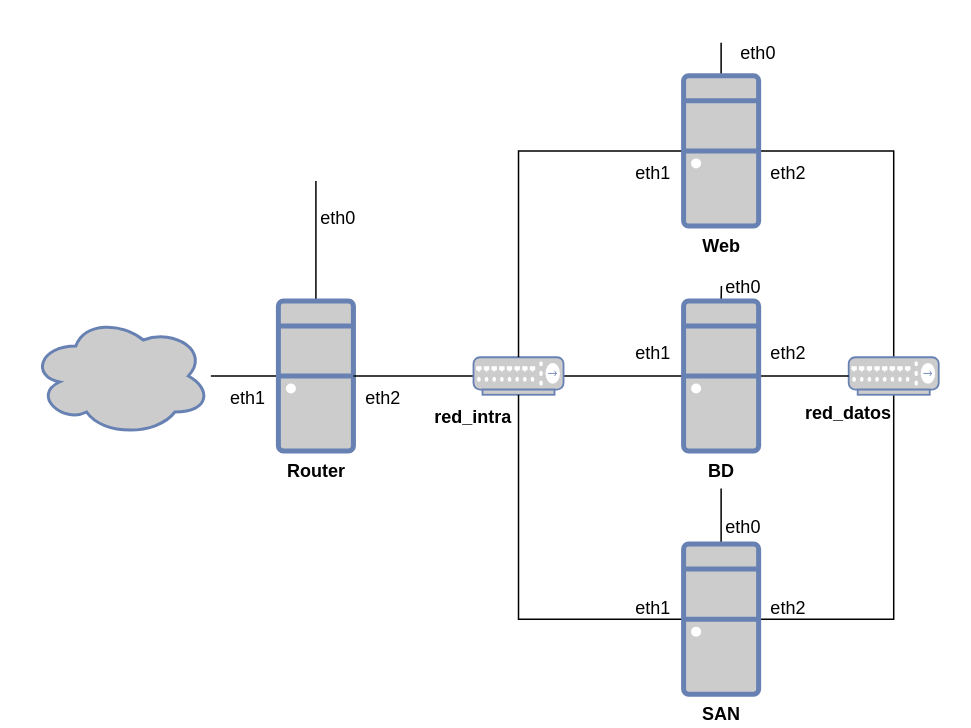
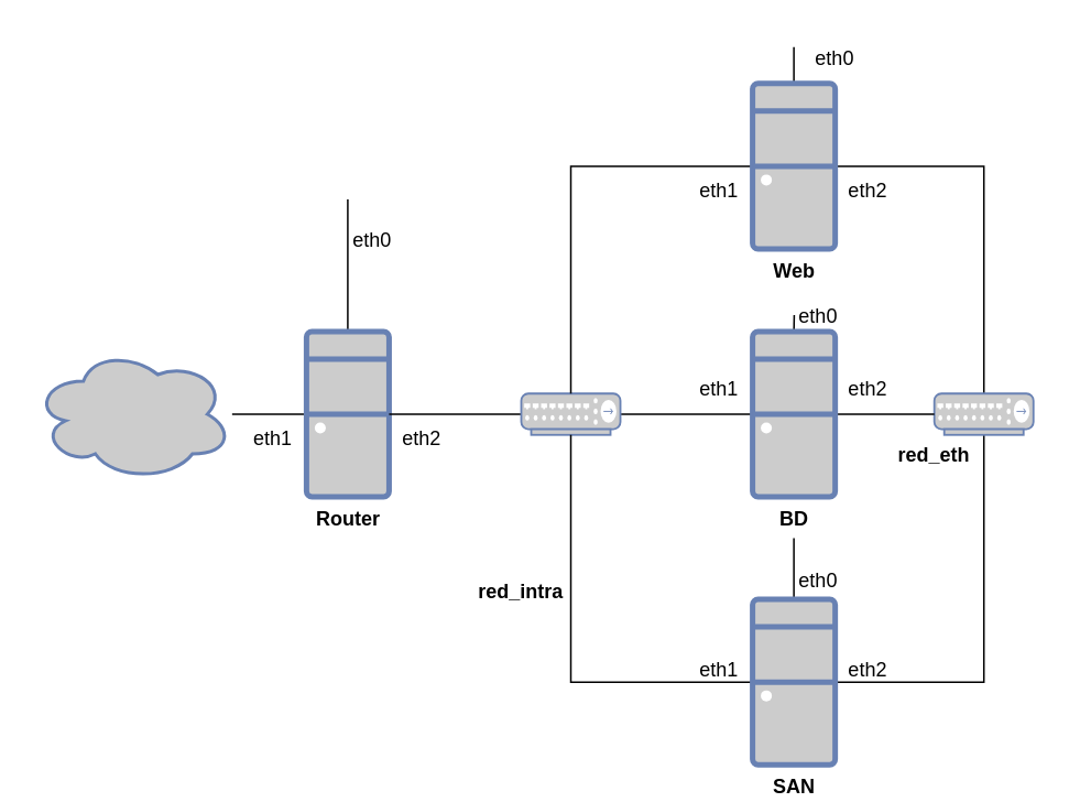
- <mxCell id="28" value="&lt;b&gt;red_datos&lt;/b&gt;" style="text;strokeColor=none;align=center;fillColor=none;html=1;verticalAlign=middle;whiteSpace=wrap;rounded=0;" parent="1" vertex="1"><mxGeometry x="535" y="260" width="60" height="30" as="geometry" /></mxCell>
+ <mxCell id="28" value="&lt;b&gt;red_eth&lt;/b&gt;" style="text;strokeColor=none;align=center;fillColor=none;html=1;verticalAlign=middle;whiteSpace=wrap;rounded=0;" parent="1" vertex="1"><mxGeometry x="535" y="260" width="60" height="30" as="geometry" /></mxCell>
- <mxCell id="27" value="&lt;b&gt;red_intra&lt;/b&gt;" style="text;strokeColor=none;align=center;fillColor=none;html=1;verticalAlign=middle;whiteSpace=wrap;rounded=0;" parent="1" vertex="1"><mxGeometry x="285" y="262.5" width="60" height="30" as="geometry" /></mxCell>
+ <mxCell id="27" value="&lt;b&gt;red_intra&lt;/b&gt;" style="text;strokeColor=none;align=center;fillColor=none;html=1;verticalAlign=middle;whiteSpace=wrap;rounded=0;" parent="1" vertex="1"><mxGeometry x="285" y="342.5" width="60" height="30" as="geometry" /></mxCell>
